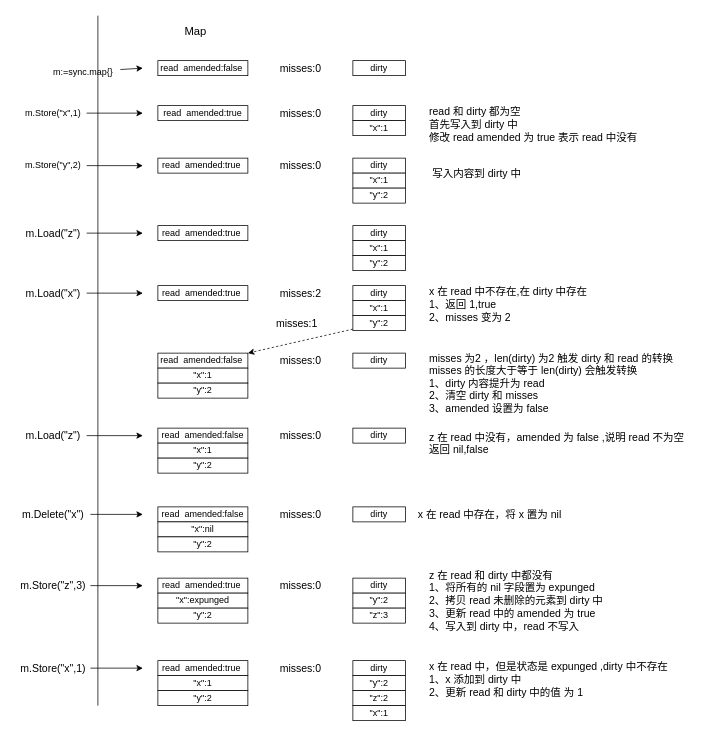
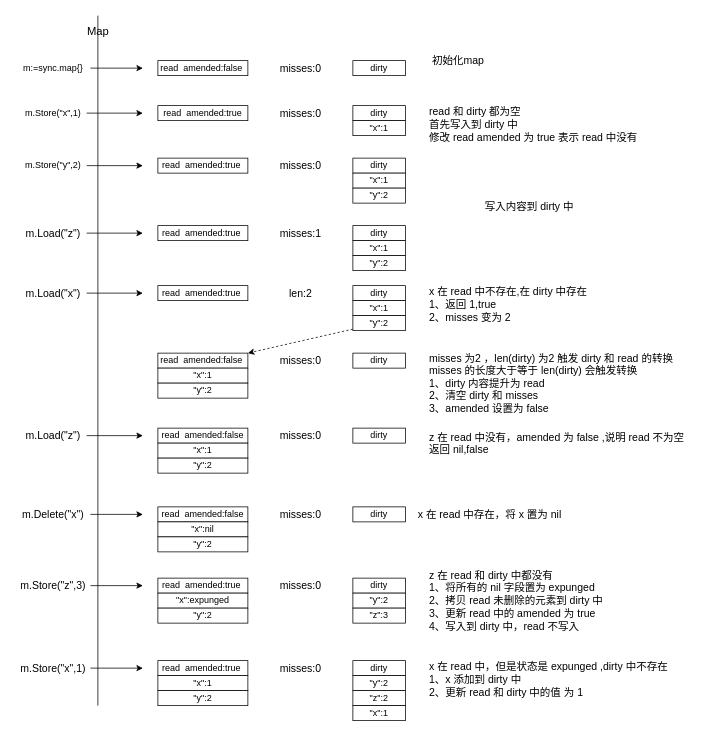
- <mxCell id="3" value="&lt;font style=&quot;font-size: 15px&quot;&gt;Map&lt;/font&gt;" style="text;html=1;align=center;verticalAlign=middle;resizable=0;points=[];autosize=1;strokeColor=none;fillColor=none;" vertex="1" parent="1"><mxGeometry x="240" y="30" width="40" height="20" as="geometry" /></mxCell>
+ <mxCell id="3" value="&lt;font style=&quot;font-size: 15px&quot;&gt;Map&lt;/font&gt;" style="text;html=1;align=center;verticalAlign=middle;resizable=0;points=[];autosize=1;strokeColor=none;fillColor=none;" vertex="1" parent="1"><mxGeometry x="110" y="30" width="40" height="20" as="geometry" /></mxCell>
+ <mxCell id="19" value="&lt;font style=&quot;font-size: 14px&quot;&gt;初始化map&lt;/font&gt;" style="text;html=1;align=center;verticalAlign=middle;resizable=0;points=[];autosize=1;strokeColor=none;fillColor=none;fontSize=12;" vertex="1" parent="1"><mxGeometry x="570" y="70" width="80" height="20" as="geometry" /></mxCell>
- <mxCell id="5" value="m:=sync.map{}" style="text;html=1;align=center;verticalAlign=middle;resizable=0;points=[];autosize=1;strokeColor=none;fillColor=none;" vertex="1" parent="1"><mxGeometry x="60" y="85" width="100" height="20" as="geometry" /></mxCell>
+ <mxCell id="5" value="m:=sync.map{}" style="text;html=1;align=center;verticalAlign=middle;resizable=0;points=[];autosize=1;strokeColor=none;fillColor=none;" vertex="1" parent="1"><mxGeometry x="20" y="80" width="100" height="20" as="geometry" /></mxCell>
- <mxCell id="24" value="&lt;font style=&quot;font-size: 14px&quot;&gt;写入内容到 dirty 中&lt;/font&gt;" style="text;html=1;align=center;verticalAlign=middle;resizable=0;points=[];autosize=1;strokeColor=none;fillColor=none;fontSize=12;" vertex="1" parent="1"><mxGeometry x="570" y="220" width="130" height="20" as="geometry" /></mxCell>
+ <mxCell id="24" value="&lt;font style=&quot;font-size: 14px&quot;&gt;写入内容到 dirty 中&lt;/font&gt;" style="text;html=1;align=center;verticalAlign=middle;resizable=0;points=[];autosize=1;strokeColor=none;fillColor=none;fontSize=12;" vertex="1" parent="1"><mxGeometry x="640" y="265" width="130" height="20" as="geometry" /></mxCell>
- <mxCell id="35" value="&lt;font style=&quot;font-size: 14px&quot;&gt;misses:2&lt;/font&gt;" style="text;html=1;align=center;verticalAlign=middle;resizable=0;points=[];autosize=1;strokeColor=none;fillColor=none;fontSize=12;" vertex="1" parent="1"><mxGeometry x="365" y="380" width="70" height="20" as="geometry" /></mxCell>
+ <mxCell id="35" value="&lt;font style=&quot;font-size: 14px&quot;&gt;len:2&lt;/font&gt;" style="text;html=1;align=center;verticalAlign=middle;resizable=0;points=[];autosize=1;strokeColor=none;fillColor=none;fontSize=12;" vertex="1" parent="1"><mxGeometry x="365" y="380" width="70" height="20" as="geometry" /></mxCell>
- <mxCell id="28" value="&lt;font style=&quot;font-size: 14px&quot;&gt;misses:1&lt;/font&gt;" style="text;html=1;align=center;verticalAlign=middle;resizable=0;points=[];autosize=1;strokeColor=none;fillColor=none;fontSize=12;" vertex="1" parent="1"><mxGeometry x="360" y="420" width="70" height="20" as="geometry" /></mxCell>
+ <mxCell id="28" value="&lt;font style=&quot;font-size: 14px&quot;&gt;misses:1&lt;/font&gt;" style="text;html=1;align=center;verticalAlign=middle;resizable=0;points=[];autosize=1;strokeColor=none;fillColor=none;fontSize=12;" vertex="1" parent="1"><mxGeometry x="365" y="300" width="70" height="20" as="geometry" /></mxCell>
